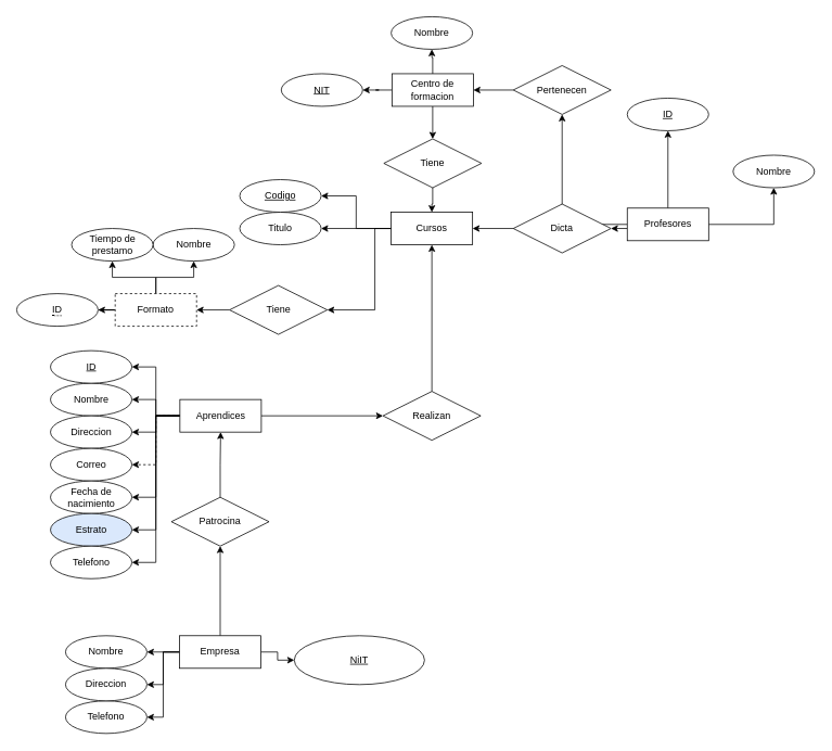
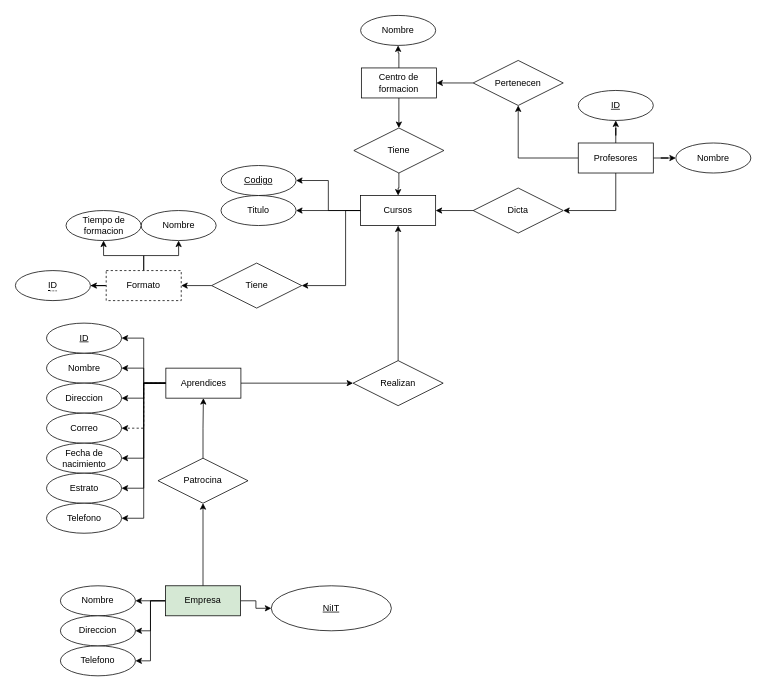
- <mxCell id="20" value="NIT" style="ellipse;whiteSpace=wrap;html=1;align=center;fontStyle=4;" vertex="1" parent="1"><mxGeometry x="345" y="90" width="100" height="40" as="geometry" /></mxCell>
- <mxCell id="14" style="edgeStyle=orthogonalEdgeStyle;rounded=0;orthogonalLoop=1;jettySize=auto;html=1;entryX=1;entryY=0.5;entryDx=0;entryDy=0;" edge="1" parent="1" source="17" target="20"><mxGeometry relative="1" as="geometry" /></mxCell>
- <mxCell id="30" value="Profesores" style="whiteSpace=wrap;html=1;align=center;" vertex="1" parent="1"><mxGeometry x="770" y="255" width="100" height="40" as="geometry" /></mxCell>
+ <mxCell id="30" value="Profesores" style="whiteSpace=wrap;html=1;align=center;" vertex="1" parent="1"><mxGeometry x="770" y="190" width="100" height="40" as="geometry" /></mxCell>
- <mxCell id="45" value="Tiempo de prestamo" style="ellipse;whiteSpace=wrap;html=1;align=center;" vertex="1" parent="1"><mxGeometry x="87.5" y="280" width="100" height="40" as="geometry" /></mxCell>
+ <mxCell id="45" value="Tiempo de formacion" style="ellipse;whiteSpace=wrap;html=1;align=center;" vertex="1" parent="1"><mxGeometry x="87.5" y="280" width="100" height="40" as="geometry" /></mxCell>
- <mxCell id="62" value="Estrato" style="ellipse;whiteSpace=wrap;html=1;align=center;fillColor=#dae8fc;" vertex="1" parent="1"><mxGeometry x="61.5" y="630" width="100" height="40" as="geometry" /></mxCell>
+ <mxCell id="62" value="Estrato" style="ellipse;whiteSpace=wrap;html=1;align=center;" vertex="1" parent="1"><mxGeometry x="61.5" y="630" width="100" height="40" as="geometry" /></mxCell>
- <mxCell id="58" value="Empresa" style="whiteSpace=wrap;html=1;align=center;" vertex="1" parent="1"><mxGeometry x="220" y="780" width="100" height="40" as="geometry" /></mxCell>
+ <mxCell id="58" value="Empresa" style="whiteSpace=wrap;html=1;align=center;fillColor=#d5e8d4;" vertex="1" parent="1"><mxGeometry x="220" y="780" width="100" height="40" as="geometry" /></mxCell>
